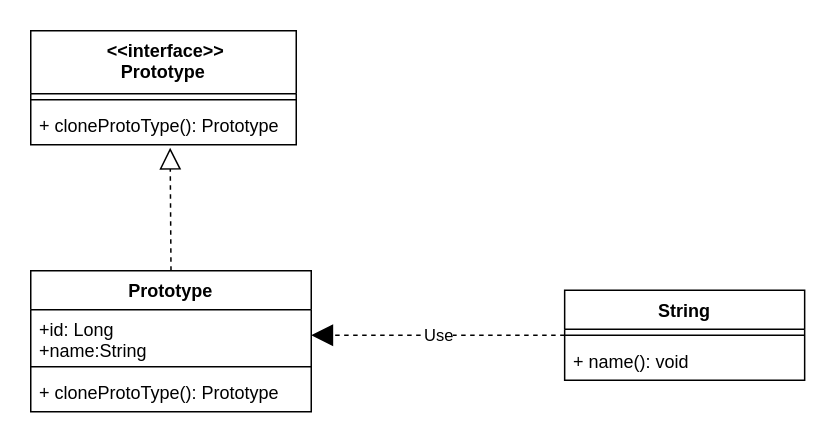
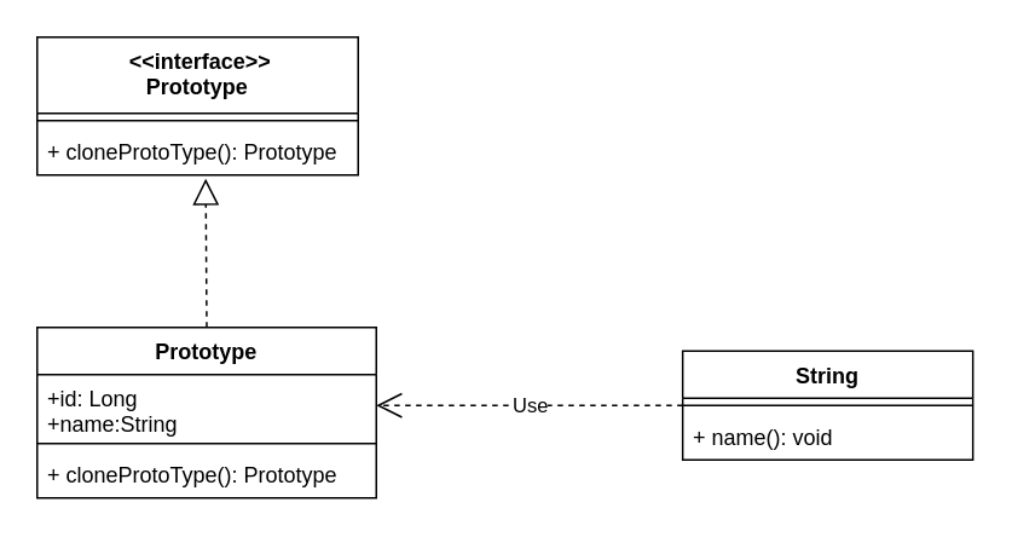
- <mxCell id="13" value="Use" style="endArrow=block;endSize=12;dashed=1;html=1;entryX=1;entryY=0.5;entryDx=0;entryDy=0;exitX=0;exitY=0.5;exitDx=0;exitDy=0;" edge="1" parent="1" source="10" target="6"><mxGeometry width="160" relative="1" as="geometry"><mxPoint x="444.94" y="408" as="sourcePoint" /><mxPoint x="237" y="197" as="targetPoint" /></mxGeometry></mxCell>
+ <mxCell id="13" value="Use" style="endArrow=open;endSize=12;dashed=1;html=1;entryX=1;entryY=0.5;entryDx=0;entryDy=0;exitX=0;exitY=0.5;exitDx=0;exitDy=0;" edge="1" parent="1" source="10" target="6"><mxGeometry width="160" relative="1" as="geometry"><mxPoint x="444.94" y="408" as="sourcePoint" /><mxPoint x="237" y="197" as="targetPoint" /></mxGeometry></mxCell>
